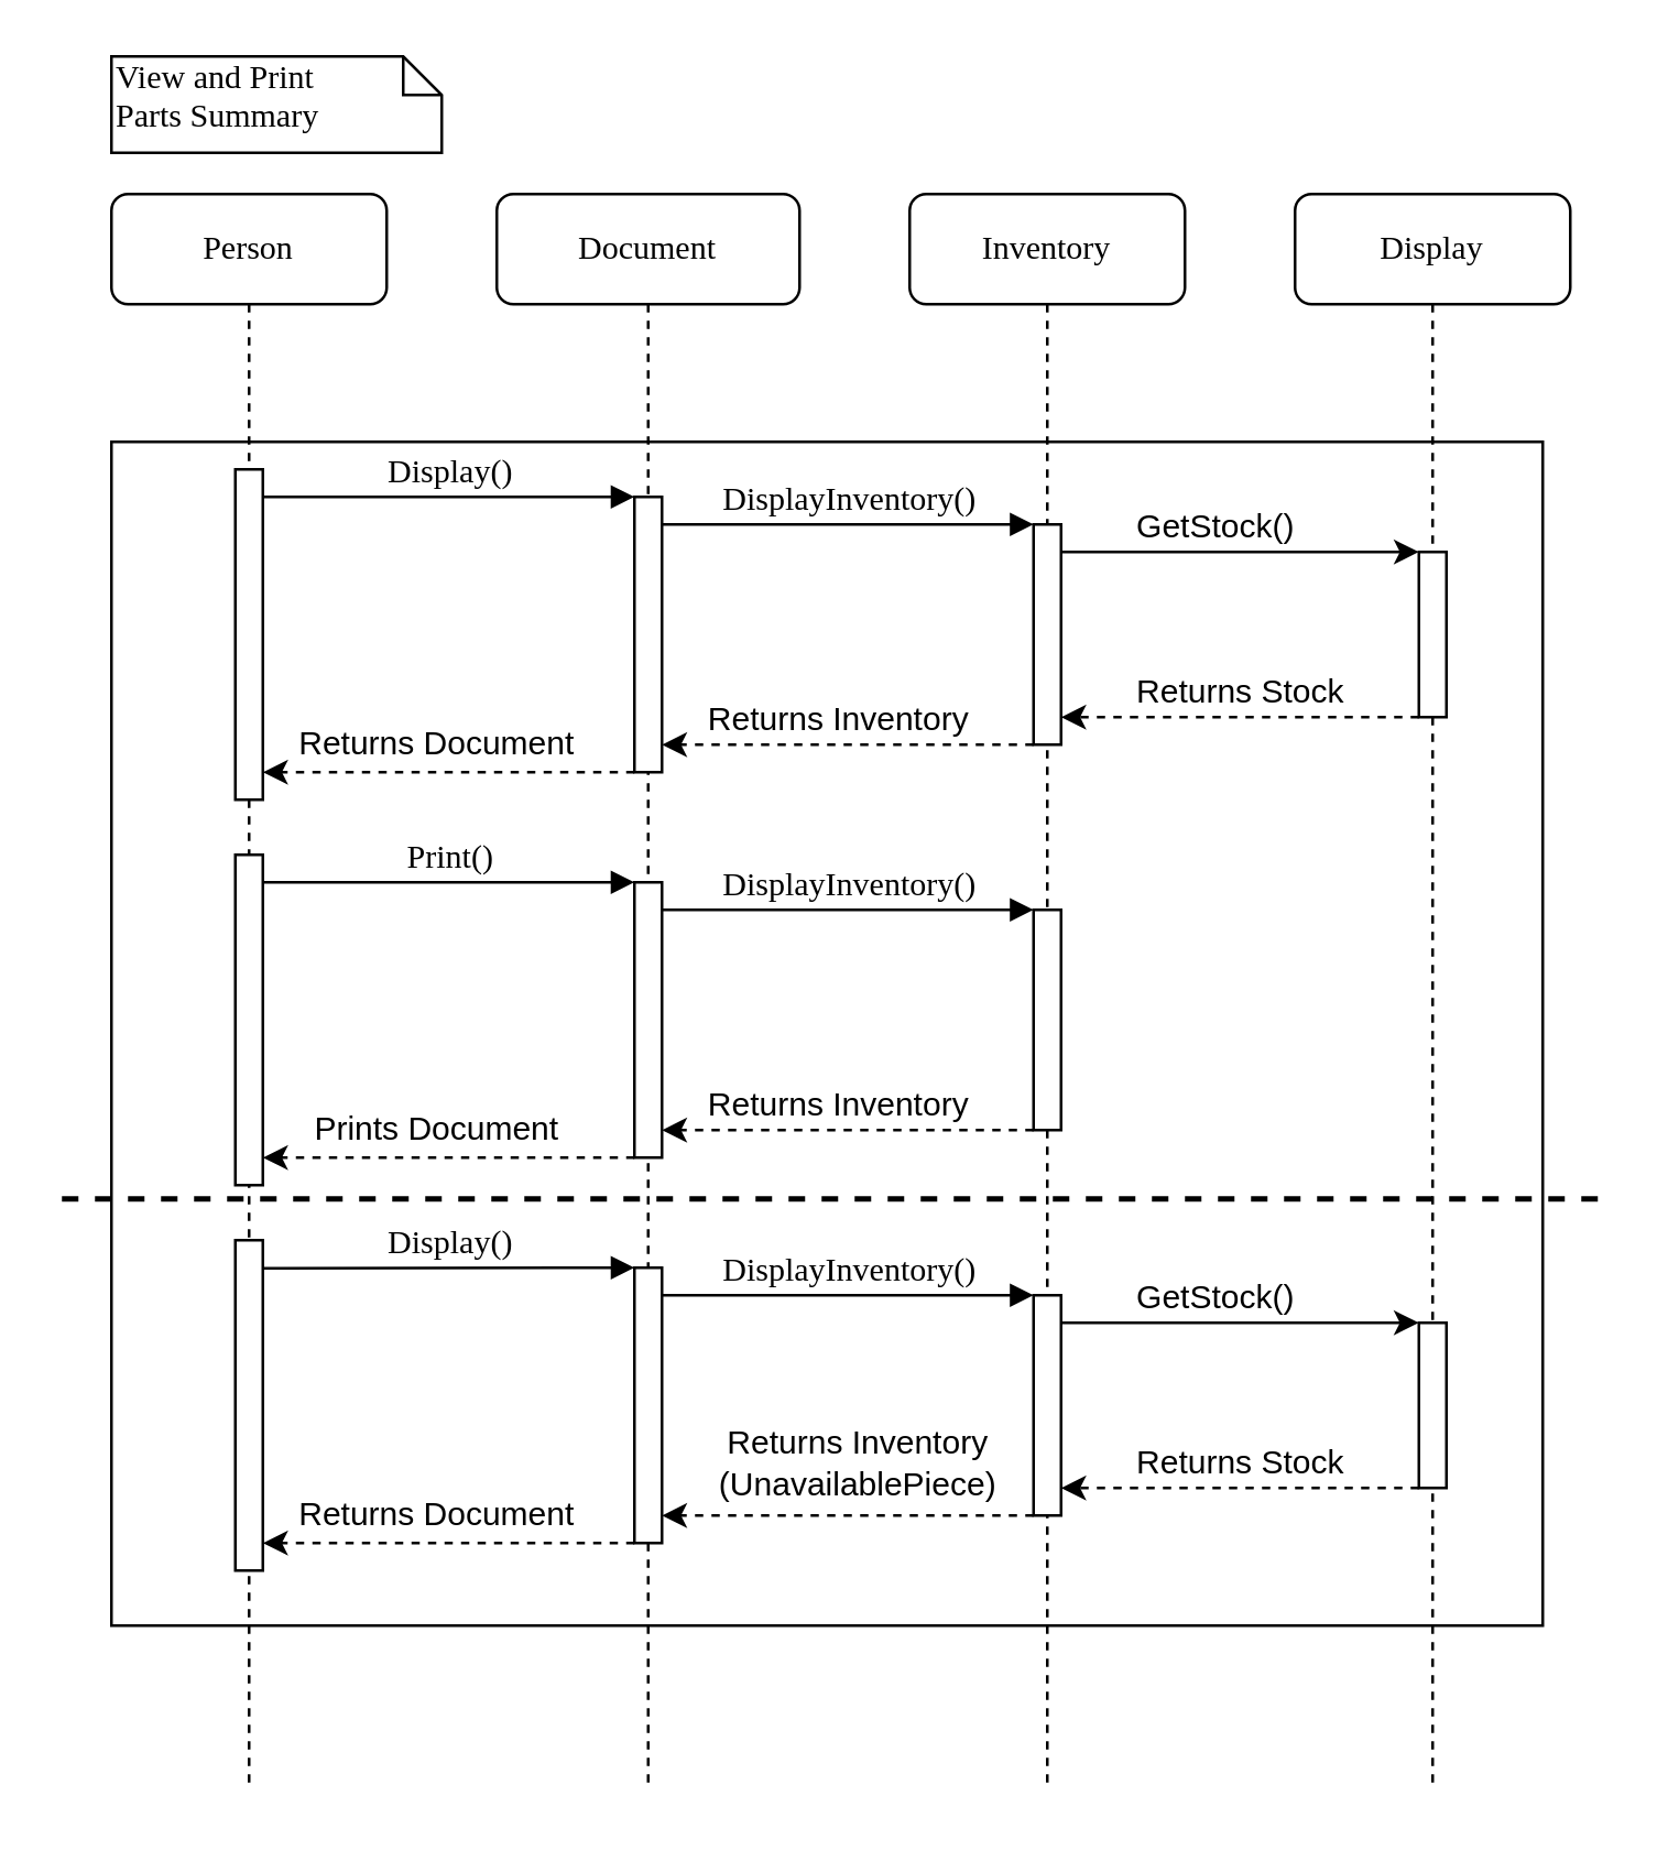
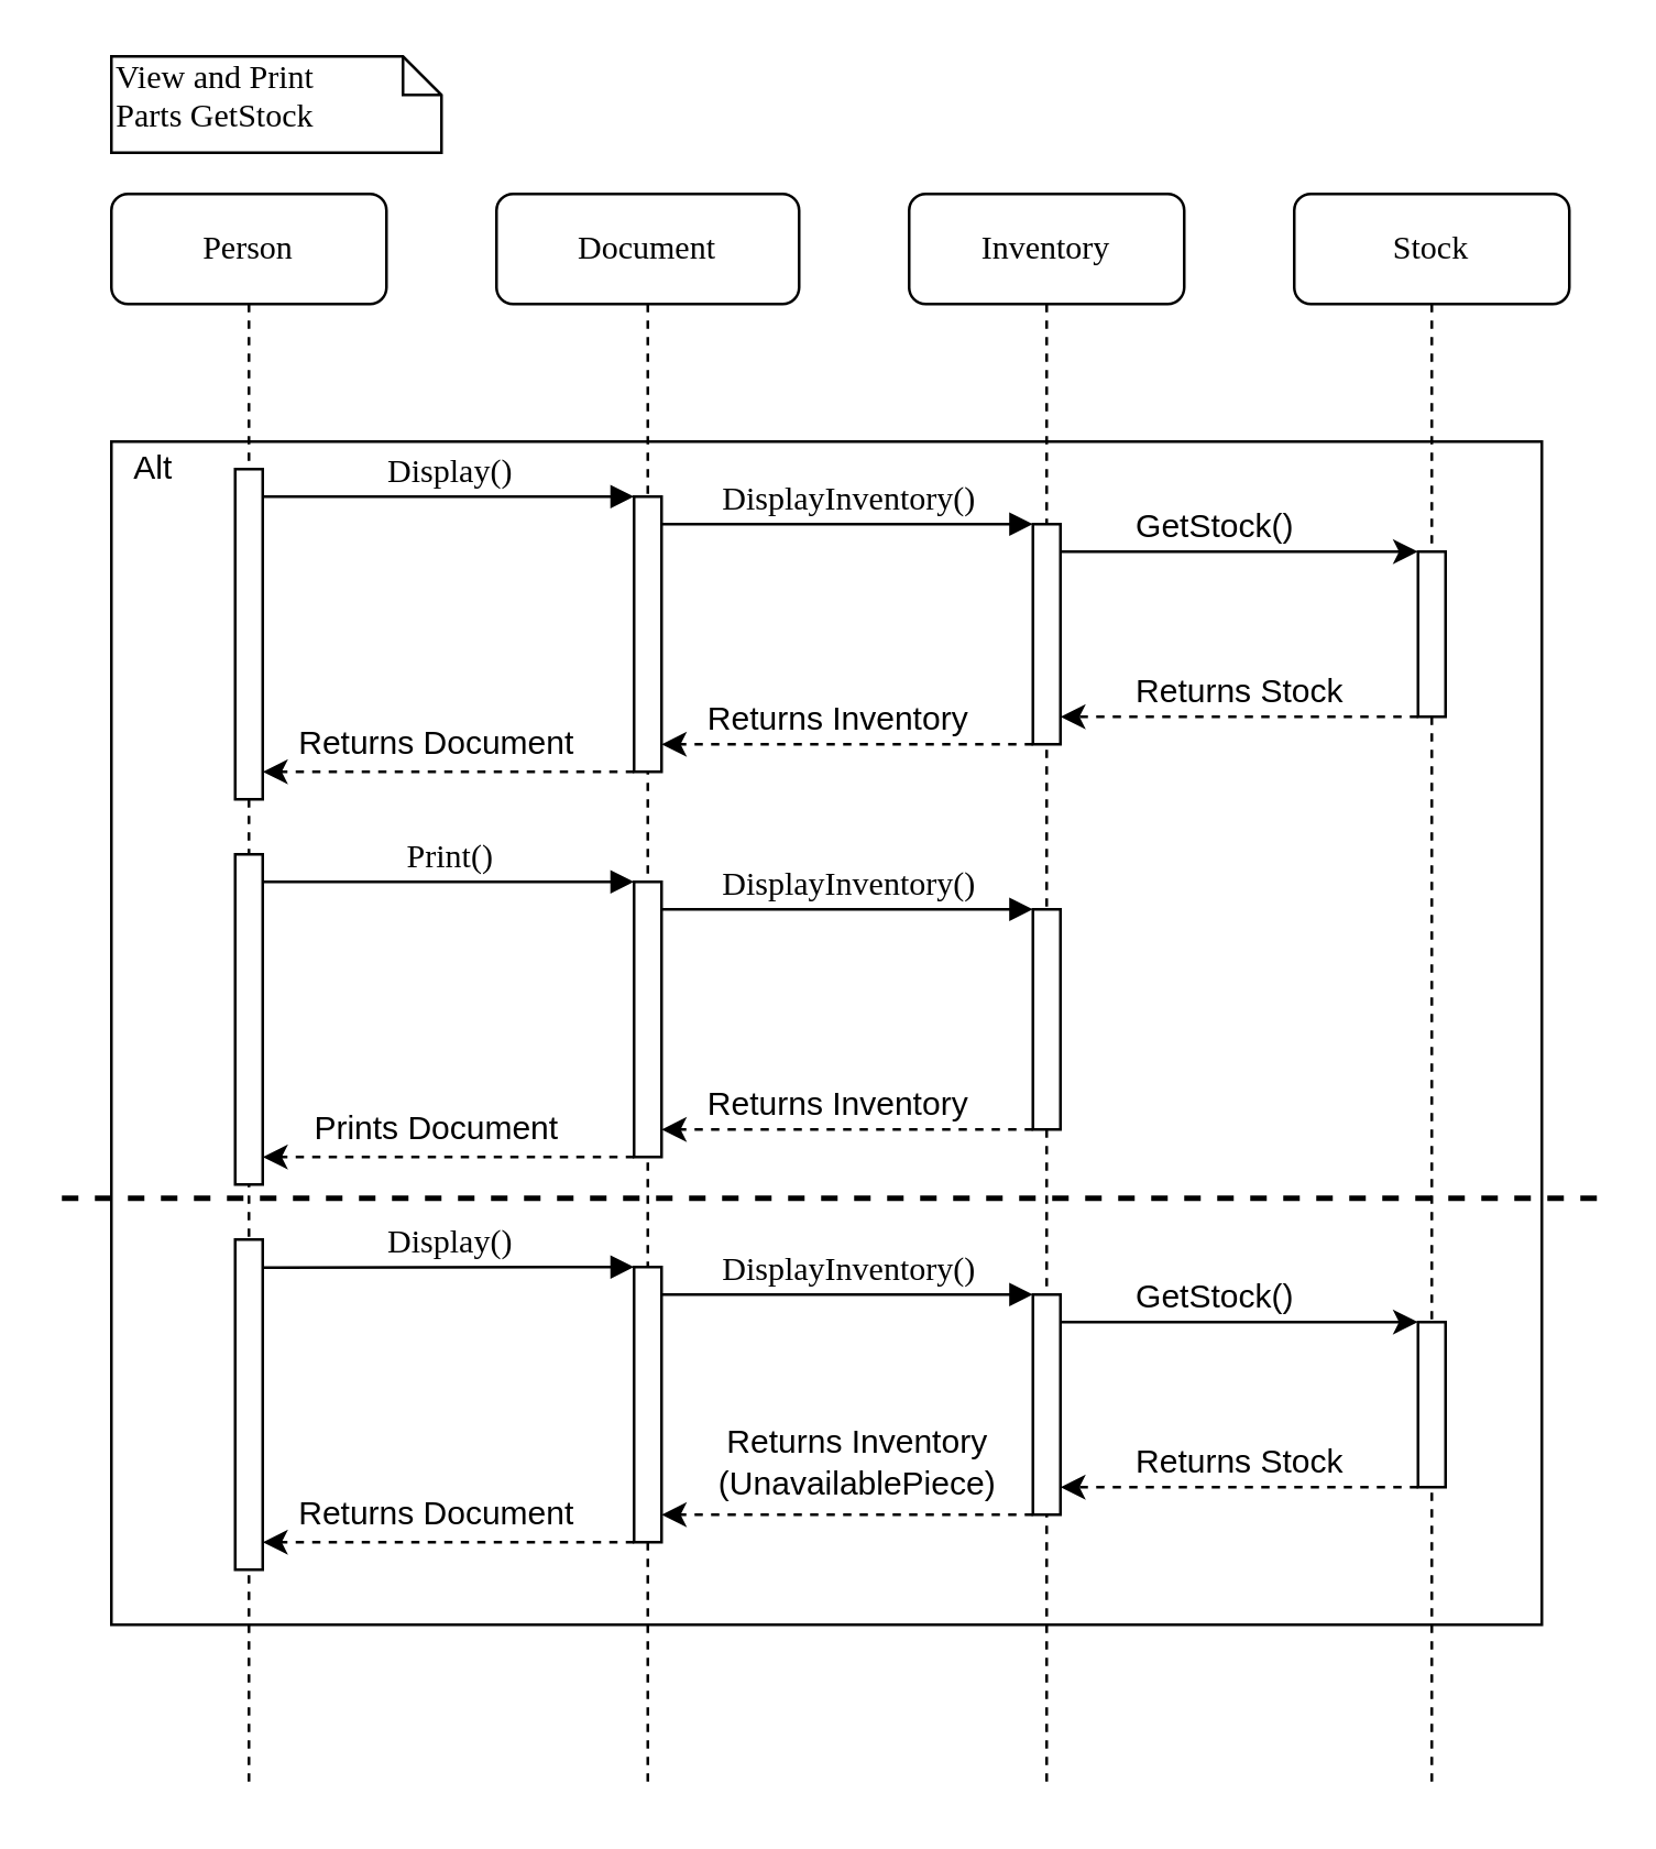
- <mxCell id="17" value="View and Print&lt;br&gt;&lt;div align=&quot;center&quot;&gt;Parts Summary&lt;br&gt;&lt;/div&gt;" style="shape=note;whiteSpace=wrap;html=1;size=14;verticalAlign=top;align=left;spacingTop=-6;rounded=0;shadow=0;comic=0;labelBackgroundColor=none;strokeWidth=1;fontFamily=Verdana;fontSize=12" parent="1" vertex="1"><mxGeometry x="40" y="20" width="120" height="35" as="geometry" /></mxCell>
+ <mxCell id="17" value="View and Print&lt;br&gt;&lt;div align=&quot;center&quot;&gt;Parts GetStock&lt;br&gt;&lt;/div&gt;" style="shape=note;whiteSpace=wrap;html=1;size=14;verticalAlign=top;align=left;spacingTop=-6;rounded=0;shadow=0;comic=0;labelBackgroundColor=none;strokeWidth=1;fontFamily=Verdana;fontSize=12" parent="1" vertex="1"><mxGeometry x="40" y="20" width="120" height="35" as="geometry" /></mxCell>
- <mxCell id="25" value="Display" style="shape=umlLifeline;perimeter=lifelinePerimeter;whiteSpace=wrap;html=1;container=1;collapsible=0;recursiveResize=0;outlineConnect=0;rounded=1;shadow=0;comic=0;labelBackgroundColor=none;strokeWidth=1;fontFamily=Verdana;fontSize=12;align=center;" vertex="1" parent="1"><mxGeometry x="470" y="70" width="100" height="580" as="geometry" /></mxCell>
+ <mxCell id="25" value="Stock" style="shape=umlLifeline;perimeter=lifelinePerimeter;whiteSpace=wrap;html=1;container=1;collapsible=0;recursiveResize=0;outlineConnect=0;rounded=1;shadow=0;comic=0;labelBackgroundColor=none;strokeWidth=1;fontFamily=Verdana;fontSize=12;align=center;" vertex="1" parent="1"><mxGeometry x="470" y="70" width="100" height="580" as="geometry" /></mxCell>
+ <mxCell id="31" value="Alt" style="text;html=1;align=center;verticalAlign=middle;resizable=0;points=[];autosize=1;" vertex="1" parent="1"><mxGeometry x="40" y="160" width="30" height="20" as="geometry" /></mxCell>
